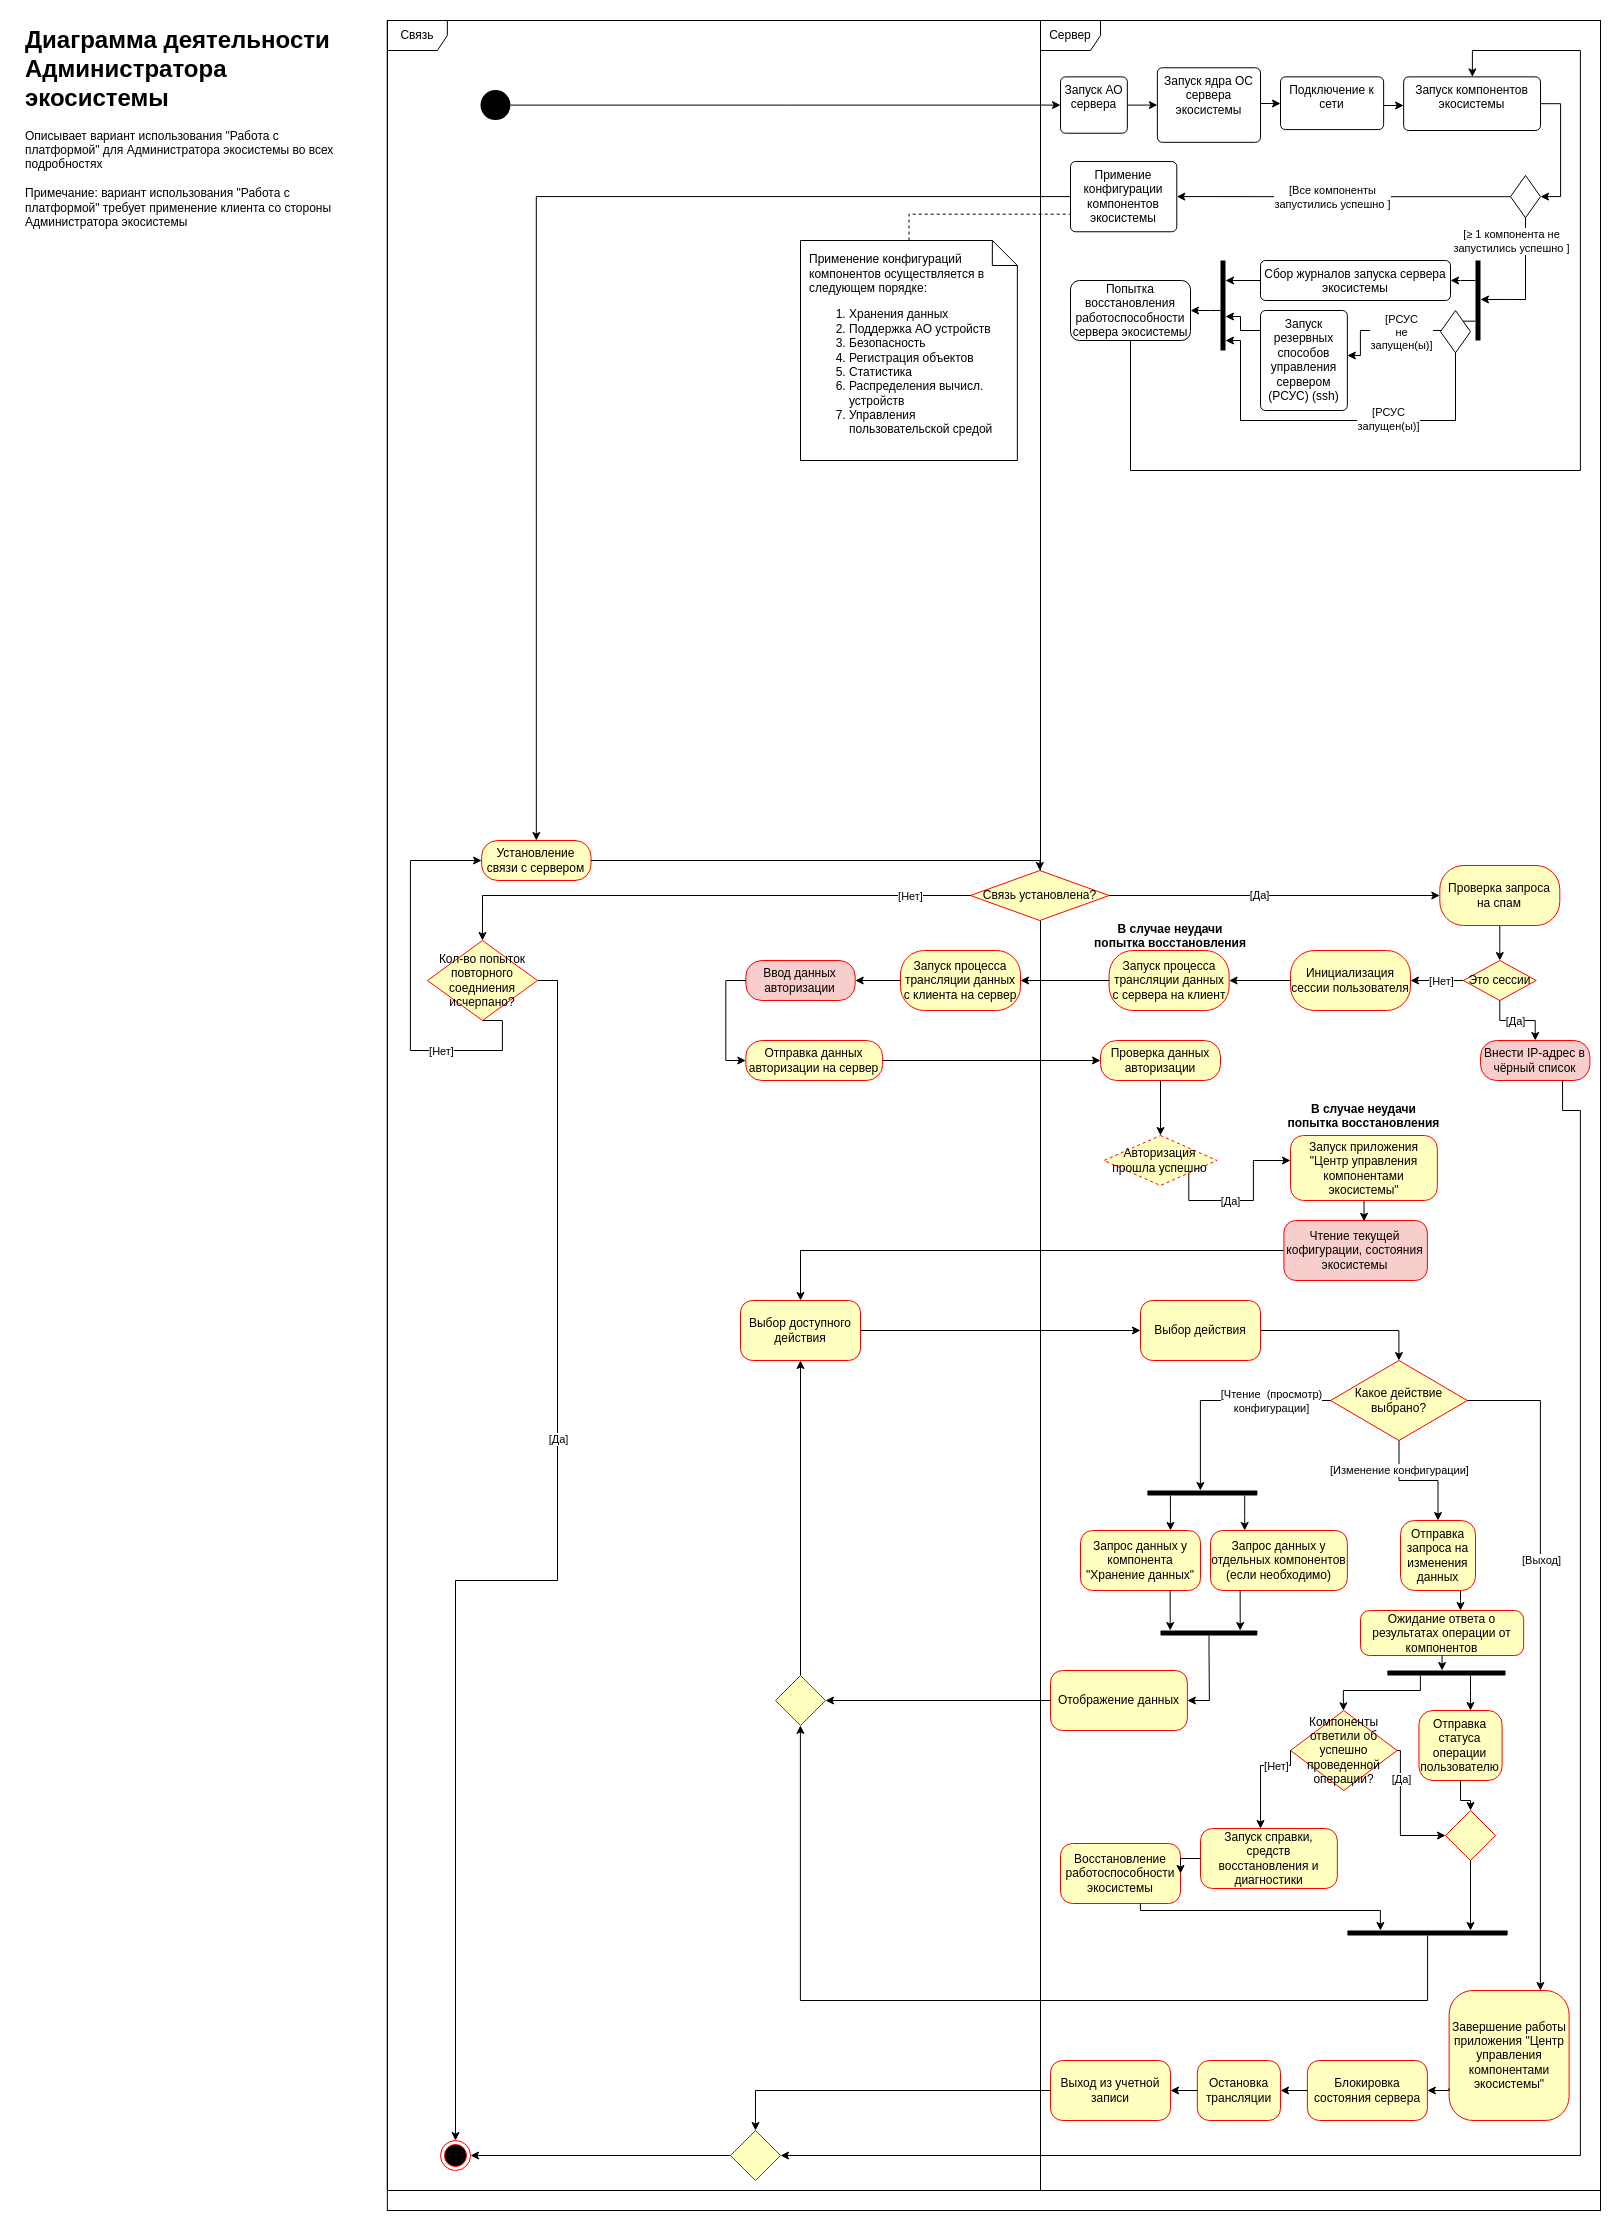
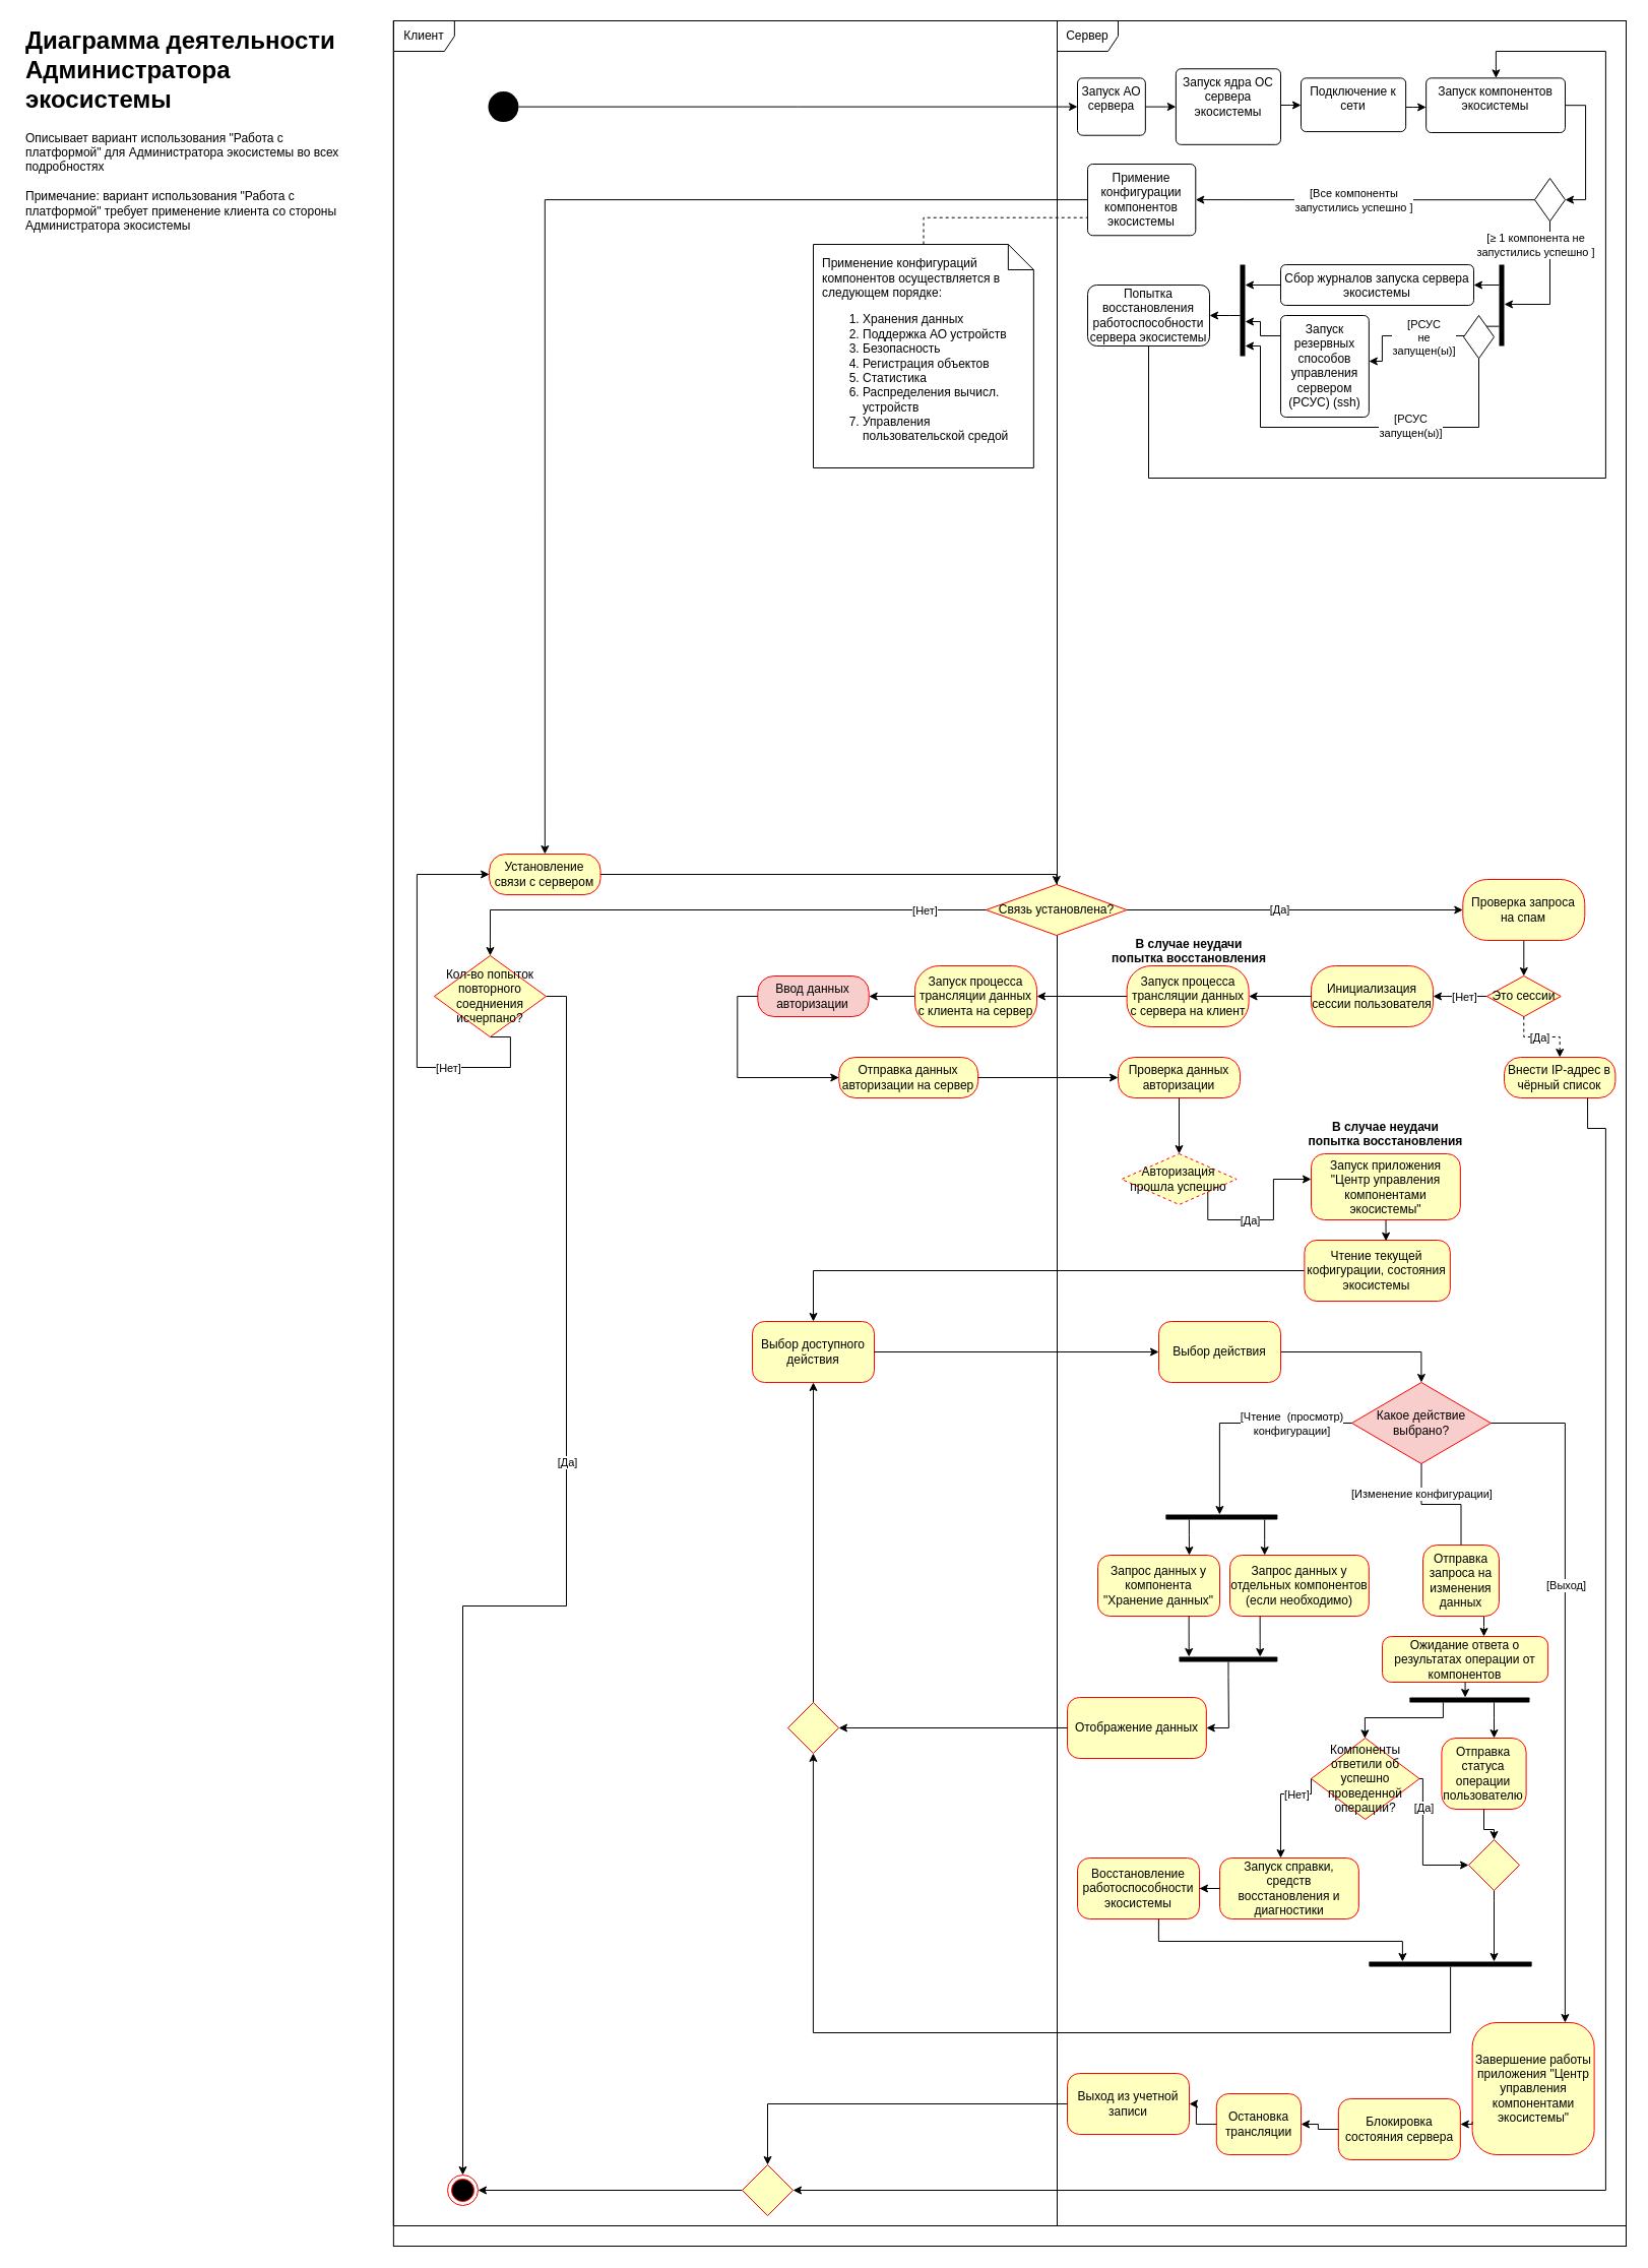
- <mxCell id="5" value="Связь" style="shape=umlFrame;whiteSpace=wrap;html=1;strokeColor=default;verticalAlign=middle;" parent="3" vertex="1"><mxGeometry width="653.15" height="2170" as="geometry" /></mxCell>
+ <mxCell id="5" value="Клиент" style="shape=umlFrame;whiteSpace=wrap;html=1;strokeColor=default;verticalAlign=middle;" parent="3" vertex="1"><mxGeometry width="653.15" height="2170" as="geometry" /></mxCell>
- <mxCell id="44" style="edgeStyle=orthogonalEdgeStyle;rounded=0;orthogonalLoop=1;jettySize=auto;html=1;entryX=0.5;entryY=0;entryDx=0;entryDy=0;" parent="1" source="40" target="41" edge="1"><mxGeometry relative="1" as="geometry" /></mxCell>
+ <mxCell id="44" style="edgeStyle=orthogonalEdgeStyle;rounded=0;orthogonalLoop=1;jettySize=auto;html=1;entryX=0.5;entryY=0;entryDx=0;entryDy=0;dashed=1;" parent="1" source="40" target="41" edge="1"><mxGeometry relative="1" as="geometry" /></mxCell>
- <mxCell id="55" value="Отправка данных авторизации на сервер" style="whiteSpace=wrap;html=1;fillColor=#ffffc0;strokeColor=#ff0000;fontColor=#000000;rounded=1;arcSize=40;" parent="1" vertex="1"><mxGeometry x="745.3" y="1040" width="136.85" height="40" as="geometry" /></mxCell>
+ <mxCell id="55" value="Отправка данных авторизации на сервер" style="whiteSpace=wrap;html=1;fillColor=#ffffc0;strokeColor=#ff0000;fontColor=#000000;rounded=1;arcSize=40;" parent="1" vertex="1"><mxGeometry x="825.3" y="1040" width="136.85" height="40" as="geometry" /></mxCell>
- <mxCell id="41" value="Внести IP-адрес в чёрный список" style="rounded=1;whiteSpace=wrap;html=1;arcSize=40;fontColor=#000000;fillColor=#f8cecc;strokeColor=#ff0000;" parent="1" vertex="1"><mxGeometry x="1480.004" y="1040" width="109.412" height="40" as="geometry" /></mxCell>
+ <mxCell id="41" value="Внести IP-адрес в чёрный список" style="rounded=1;whiteSpace=wrap;html=1;arcSize=40;fontColor=#000000;fillColor=#ffffc0;strokeColor=#ff0000;" parent="1" vertex="1"><mxGeometry x="1480.004" y="1040" width="109.412" height="40" as="geometry" /></mxCell>
- <mxCell id="86" value="Чтение текущей кофигурации, состояния экосистемы" style="whiteSpace=wrap;html=1;fillColor=#f8cecc;strokeColor=#ff0000;rounded=1;arcSize=20;" parent="1" vertex="1"><mxGeometry x="1283.42" y="1220" width="143.44" height="60" as="geometry" /></mxCell>
+ <mxCell id="86" value="Чтение текущей кофигурации, состояния экосистемы" style="whiteSpace=wrap;html=1;fillColor=#ffffc0;strokeColor=#ff0000;rounded=1;arcSize=20;" parent="1" vertex="1"><mxGeometry x="1283.42" y="1220" width="143.44" height="60" as="geometry" /></mxCell>
- <mxCell id="67" value="Какое действие выбрано?" style="rhombus;whiteSpace=wrap;html=1;fillColor=#ffffc0;strokeColor=#ff0000;rounded=0;arcSize=20;" parent="1" vertex="1"><mxGeometry x="1330.01" y="1360" width="136.85" height="80" as="geometry" /></mxCell>
+ <mxCell id="67" value="Какое действие выбрано?" style="rhombus;whiteSpace=wrap;html=1;fillColor=#f8cecc;strokeColor=#ff0000;rounded=0;arcSize=20;" parent="1" vertex="1"><mxGeometry x="1330.01" y="1360" width="136.85" height="80" as="geometry" /></mxCell>
- <mxCell id="78" value="" style="edgeStyle=orthogonalEdgeStyle;rounded=0;jumpStyle=arc;jumpSize=10;orthogonalLoop=1;jettySize=auto;html=1;fontColor=none;endSize=6;targetPerimeterSpacing=0;strokeWidth=1;" parent="1" source="67" target="77" edge="1"><mxGeometry relative="1" as="geometry" /></mxCell>
+ <mxCell id="78" value="" style="edgeStyle=orthogonalEdgeStyle;rounded=0;jumpStyle=arc;jumpSize=10;orthogonalLoop=1;jettySize=auto;html=1;fontColor=none;endSize=6;targetPerimeterSpacing=0;strokeWidth=1;endArrow=none;" parent="1" source="67" target="77" edge="1"><mxGeometry relative="1" as="geometry" /></mxCell>
- <mxCell id="102" value="Восстановление работоспособности экосистемы" style="whiteSpace=wrap;html=1;fillColor=#ffffc0;strokeColor=#ff0000;rounded=1;arcSize=20;" parent="1" vertex="1"><mxGeometry x="1060" y="1843" width="120" height="60" as="geometry" /></mxCell>
+ <mxCell id="102" value="Восстановление работоспособности экосистемы" style="whiteSpace=wrap;html=1;fillColor=#ffffc0;strokeColor=#ff0000;rounded=1;arcSize=20;" parent="1" vertex="1"><mxGeometry x="1060" y="1828" width="120" height="60" as="geometry" /></mxCell>
- <mxCell id="100" value="Выход из учетной записи" style="whiteSpace=wrap;html=1;fillColor=#ffffc0;strokeColor=#ff0000;rounded=1;arcSize=20;" parent="1" vertex="1"><mxGeometry x="1050" y="2060" width="120" height="60" as="geometry" /></mxCell>
+ <mxCell id="100" value="Выход из учетной записи" style="whiteSpace=wrap;html=1;fillColor=#ffffc0;strokeColor=#ff0000;rounded=1;arcSize=20;" parent="1" vertex="1"><mxGeometry x="1050" y="2040" width="120" height="60" as="geometry" /></mxCell>
- <mxCell id="97" value="Блокировка состояния сервера" style="whiteSpace=wrap;html=1;fillColor=#ffffc0;strokeColor=#ff0000;rounded=1;arcSize=20;" parent="1" vertex="1"><mxGeometry x="1306.86" y="2060" width="120" height="60" as="geometry" /></mxCell>
+ <mxCell id="97" value="Блокировка состояния сервера" style="whiteSpace=wrap;html=1;fillColor=#ffffc0;strokeColor=#ff0000;rounded=1;arcSize=20;" parent="1" vertex="1"><mxGeometry x="1316.86" y="2065" width="120" height="60" as="geometry" /></mxCell>
